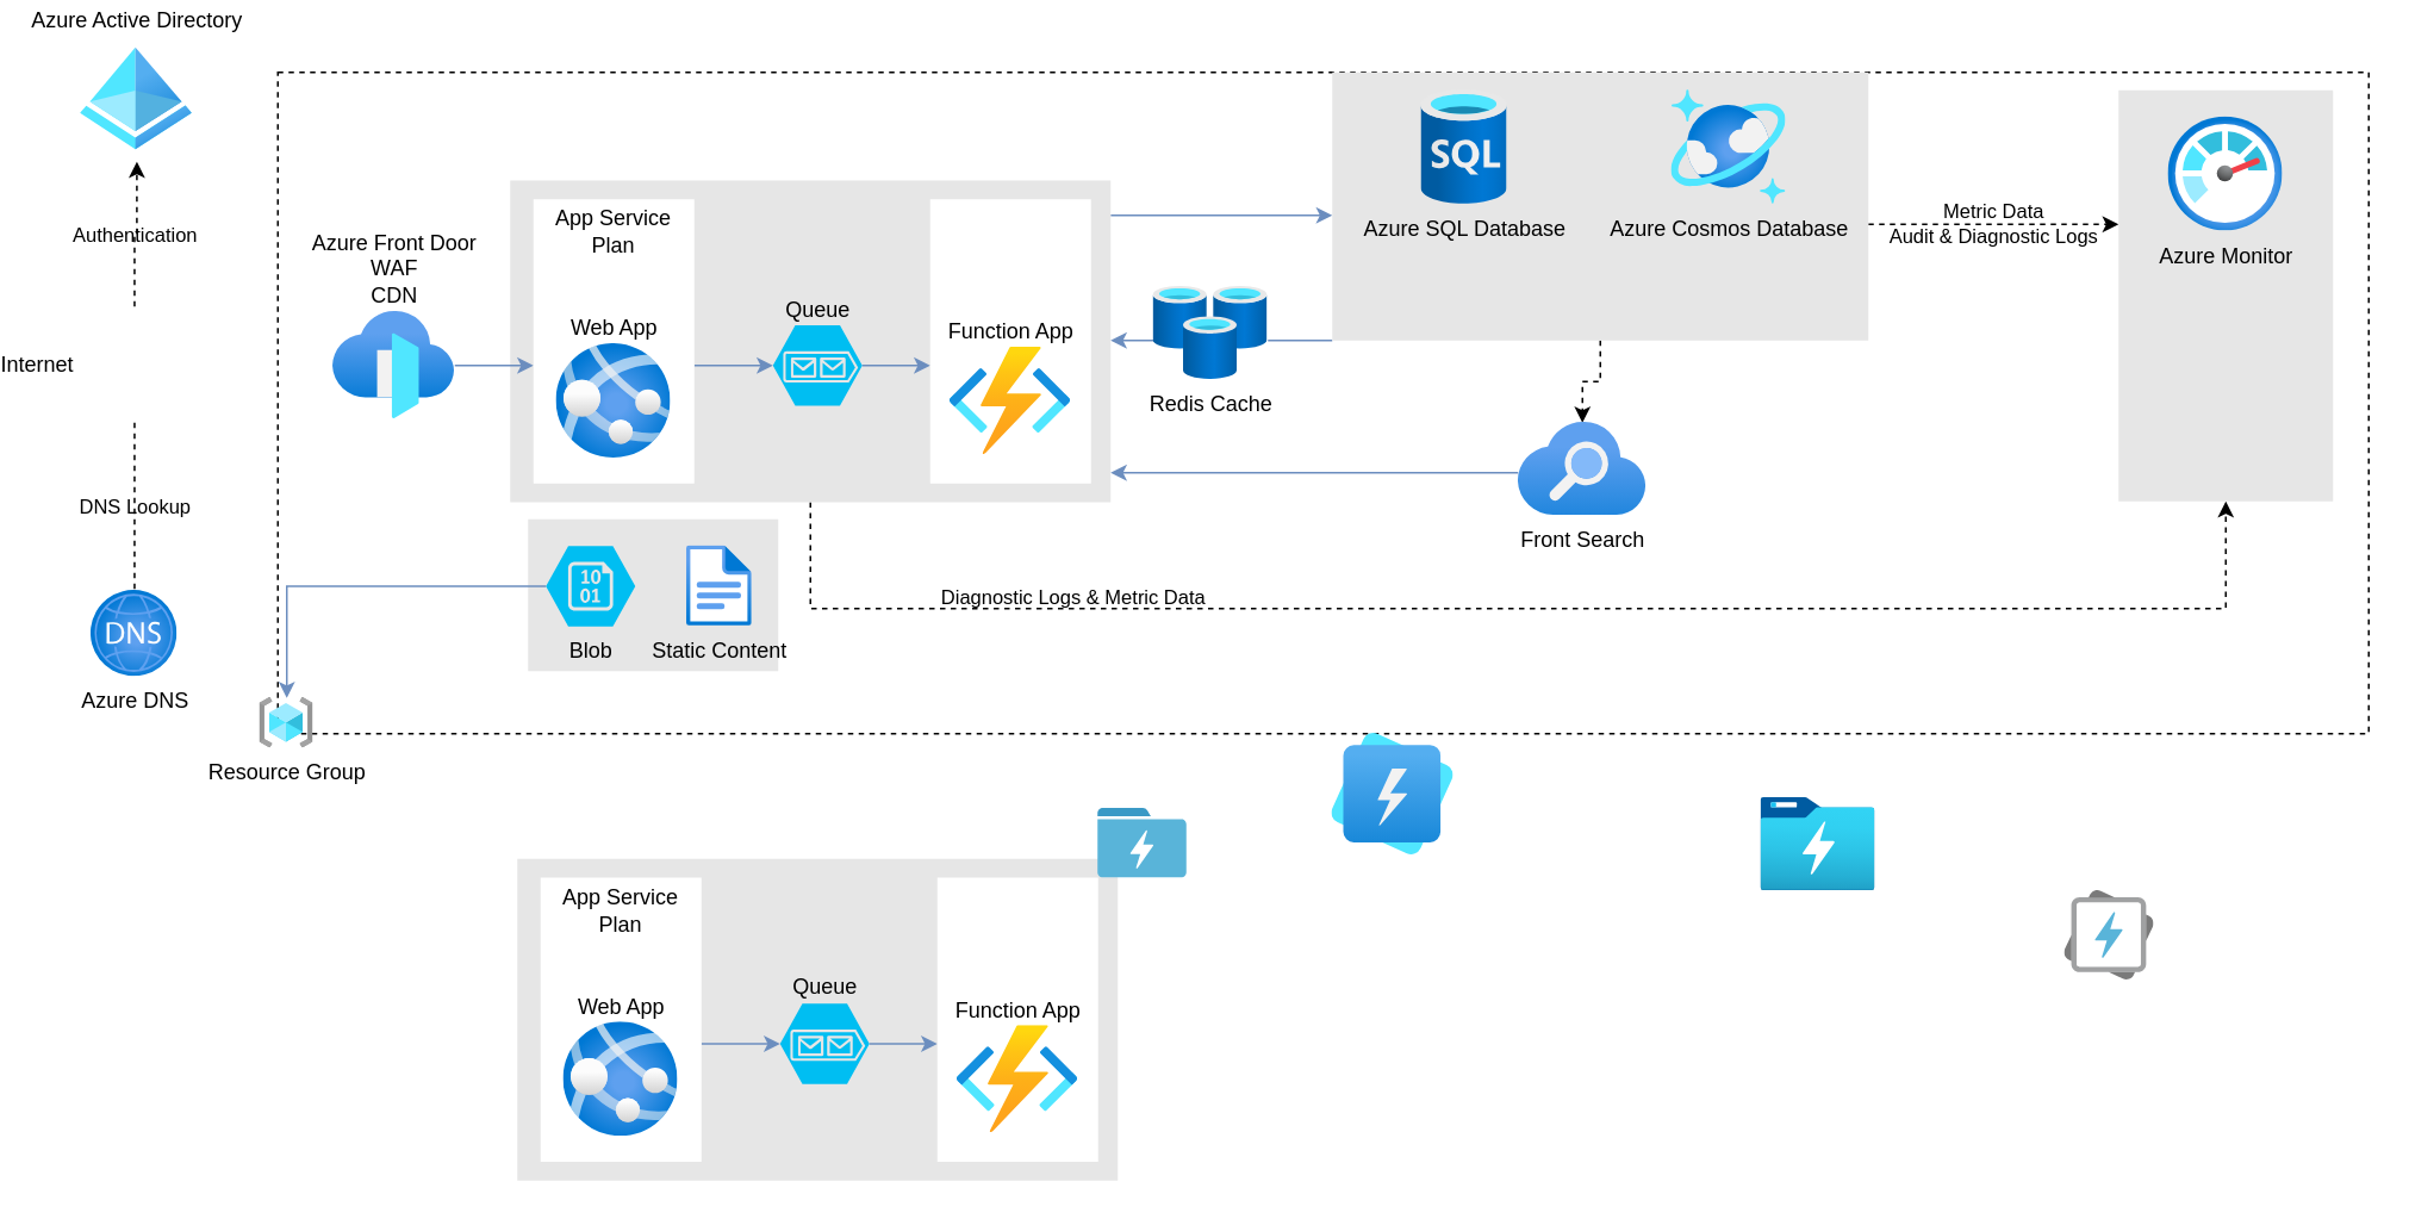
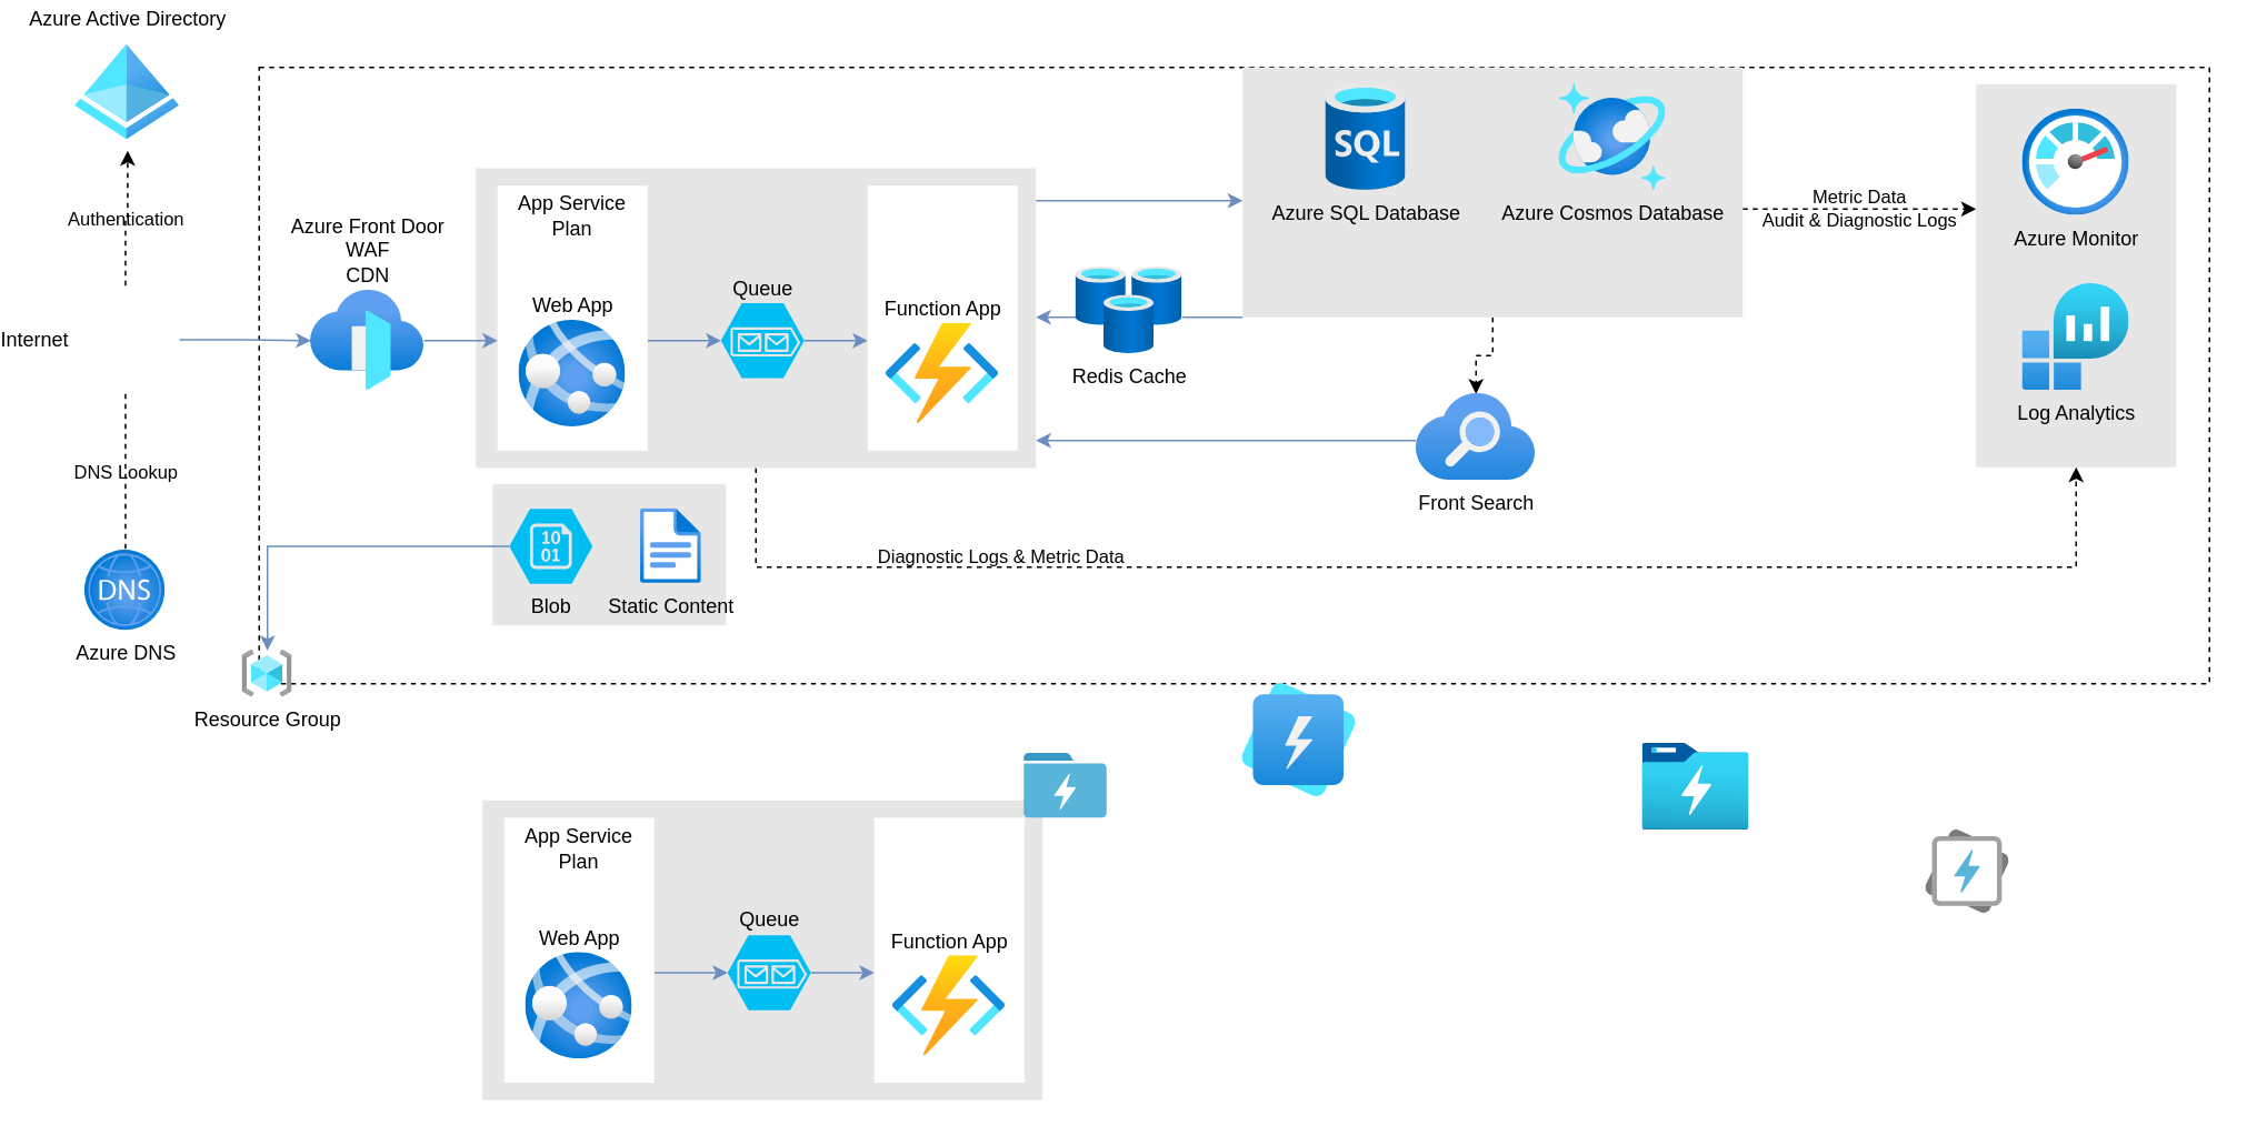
+ <mxCell id="39" value="Log Analytics" style="aspect=fixed;html=1;points=[];align=center;image;fontSize=12;image=img/lib/azure2/analytics/Log_Analytics_Workspaces.svg;dashed=1;labelBackgroundColor=none;fillColor=#FFFFFF;" parent="36" vertex="1"><mxGeometry x="28" y="120" width="64" height="64" as="geometry" /></mxCell>
+ <mxCell id="14" style="edgeStyle=orthogonalEdgeStyle;rounded=0;orthogonalLoop=1;jettySize=auto;html=1;fillColor=#dae8fc;strokeColor=#6c8ebf;labelBackgroundColor=none;" parent="1" source="15" target="18" edge="1"><mxGeometry relative="1" as="geometry" /></mxCell>
